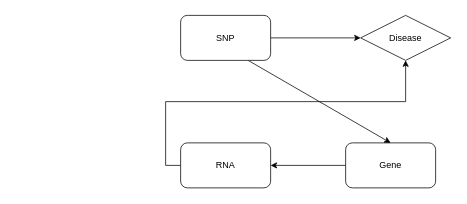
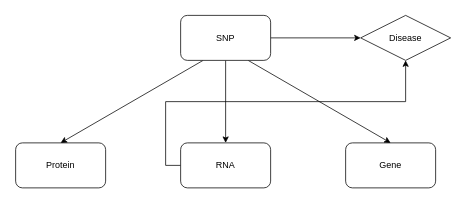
+ <mxCell id="10" style="edgeStyle=none;rounded=0;orthogonalLoop=1;jettySize=auto;html=1;exitX=0.5;exitY=1;exitDx=0;exitDy=0;entryX=0.5;entryY=0;entryDx=0;entryDy=0;" edge="1" parent="1" source="12" target="6"><mxGeometry relative="1" as="geometry" /></mxCell>
+ <mxCell id="11" style="edgeStyle=none;rounded=0;orthogonalLoop=1;jettySize=auto;html=1;exitX=0.25;exitY=1;exitDx=0;exitDy=0;entryX=0.5;entryY=0;entryDx=0;entryDy=0;" edge="1" parent="1" source="12" target="7"><mxGeometry relative="1" as="geometry" /></mxCell>
+ <mxCell id="7" value="Protein" style="rounded=1;whiteSpace=wrap;html=1;" vertex="1" parent="1"><mxGeometry x="20" y="190" width="120" height="60" as="geometry" /></mxCell>
- <mxCell id="3" style="edgeStyle=orthogonalEdgeStyle;rounded=0;orthogonalLoop=1;jettySize=auto;html=1;exitX=0;exitY=0.5;exitDx=0;exitDy=0;entryX=1;entryY=0.5;entryDx=0;entryDy=0;" edge="1" parent="1" source="4" target="6"><mxGeometry relative="1" as="geometry" /></mxCell>
